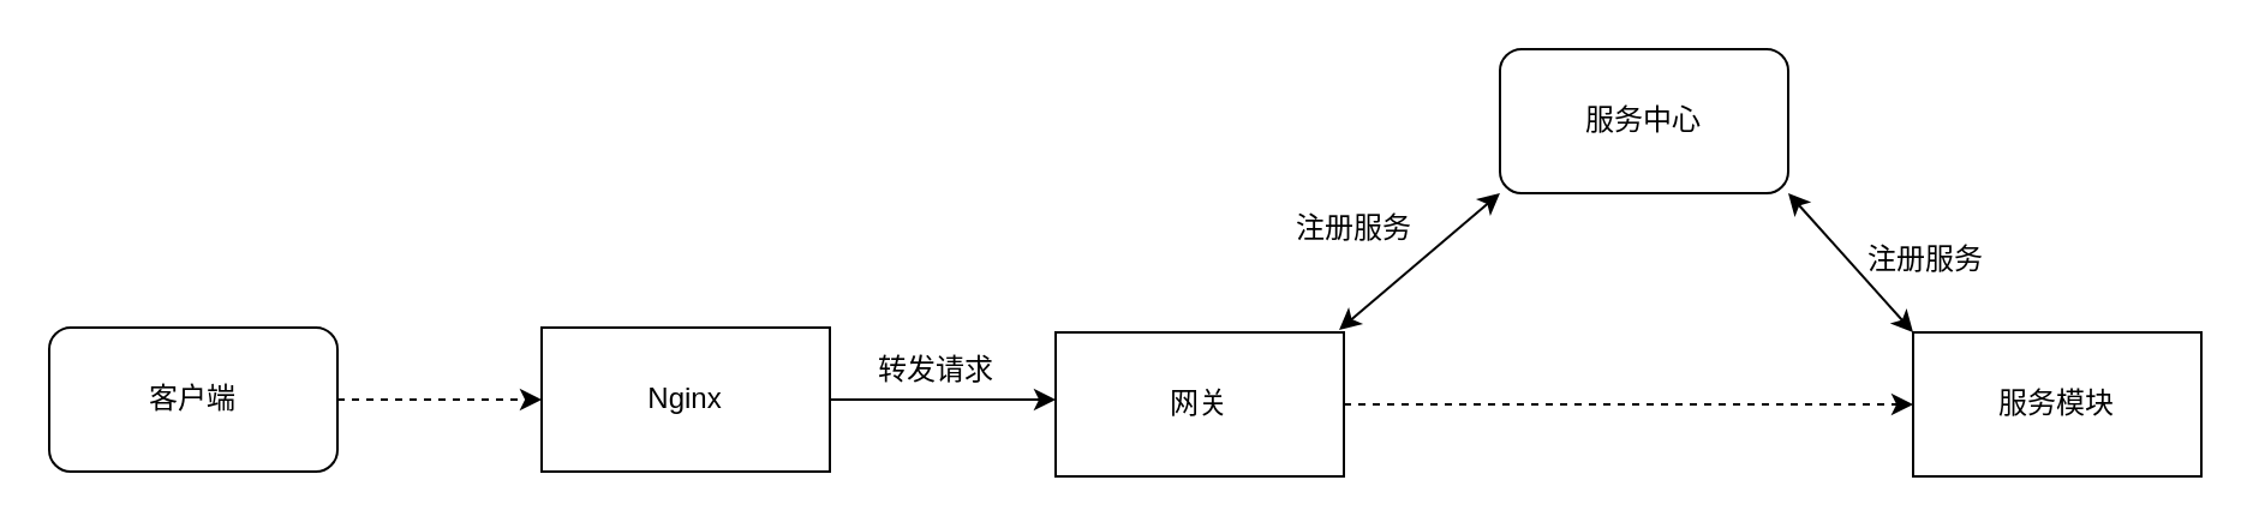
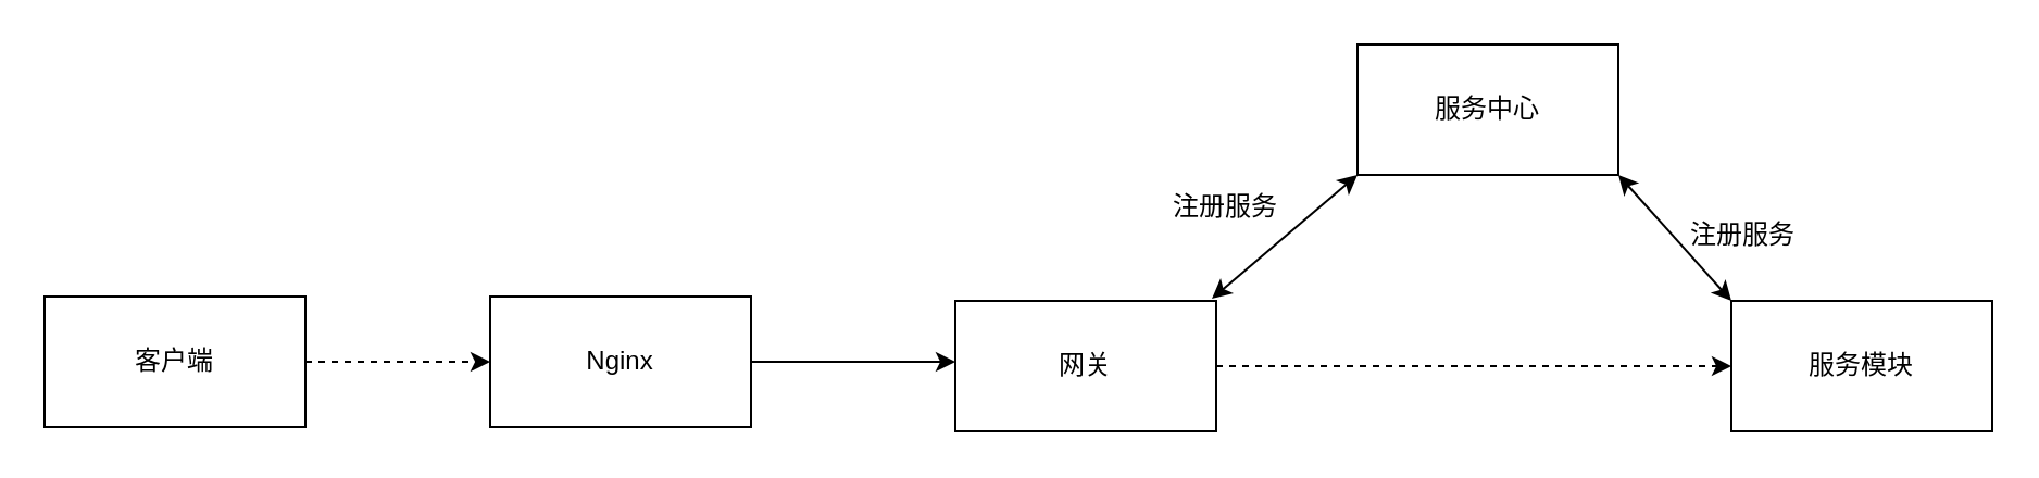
- <mxCell id="9" value="服务中心" style="whiteSpace=wrap;html=1;rounded=1;" vertex="1" parent="1"><mxGeometry x="624" y="20" width="120" height="60" as="geometry" /></mxCell>
+ <mxCell id="9" value="服务中心" style="rounded=0;whiteSpace=wrap;html=1;" vertex="1" parent="1"><mxGeometry x="624" y="20" width="120" height="60" as="geometry" /></mxCell>
- <mxCell id="7" value="转发请求" style="text;html=1;align=center;verticalAlign=middle;resizable=0;points=[];autosize=1;strokeColor=none;fillColor=none;" vertex="1" parent="1"><mxGeometry x="356" y="141" width="66" height="26" as="geometry" /></mxCell>
- <mxCell id="2" value="客户端" style="whiteSpace=wrap;html=1;rounded=1;" vertex="1" parent="1"><mxGeometry x="20" y="136" width="120" height="60" as="geometry" /></mxCell>
+ <mxCell id="2" value="客户端" style="rounded=0;whiteSpace=wrap;html=1;" vertex="1" parent="1"><mxGeometry x="20" y="136" width="120" height="60" as="geometry" /></mxCell>
